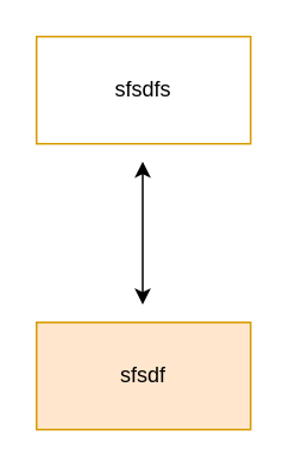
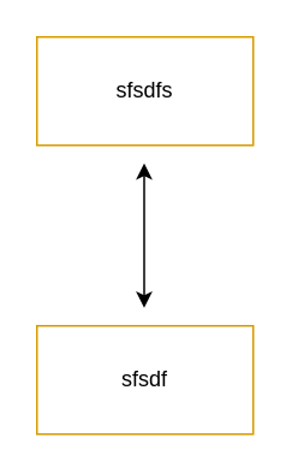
- <mxCell id="4" value="sfsdf" style="rounded=0;whiteSpace=wrap;html=1;fillColor=#ffe6cc;strokeColor=#d79b00;" parent="1" vertex="1"><mxGeometry x="20" y="180" width="120" height="60" as="geometry" /></mxCell>
+ <mxCell id="4" value="sfsdf" style="rounded=0;whiteSpace=wrap;html=1;fillColor=#ffffff;strokeColor=#d79b00;" parent="1" vertex="1"><mxGeometry x="20" y="180" width="120" height="60" as="geometry" /></mxCell>
